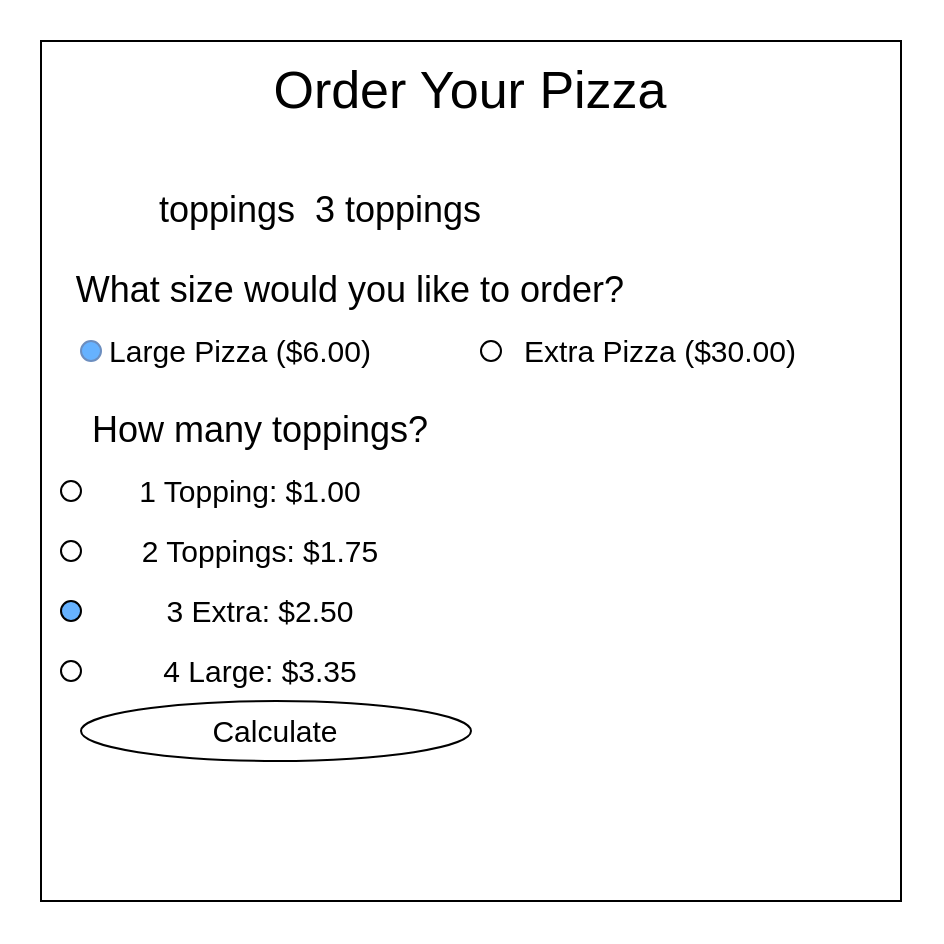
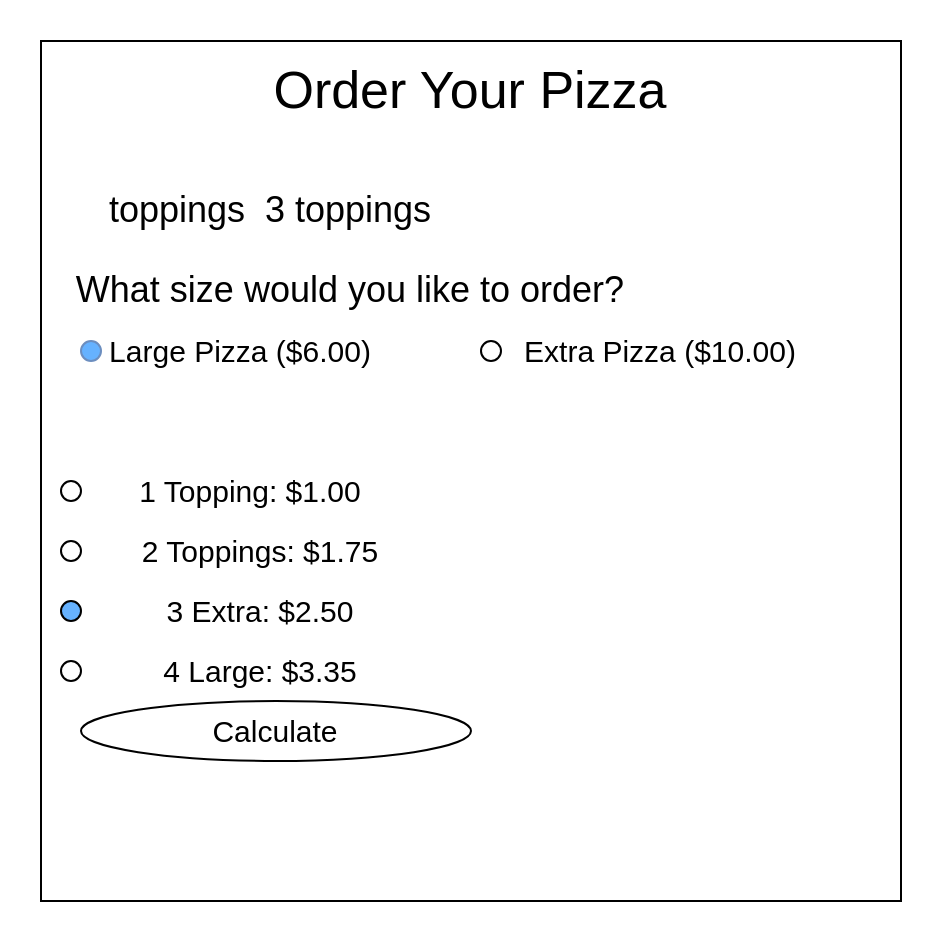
- <mxCell id="9" value="toppings&amp;nbsp; 3 toppings" style="text;html=1;strokeColor=none;fillColor=none;align=center;verticalAlign=middle;whiteSpace=wrap;rounded=0;fontSize=18;" vertex="1" parent="1"><mxGeometry x="65" y="90" width="190" height="30" as="geometry" /></mxCell>
+ <mxCell id="9" value="toppings&amp;nbsp; 3 toppings" style="text;html=1;strokeColor=none;fillColor=none;align=center;verticalAlign=middle;whiteSpace=wrap;rounded=0;fontSize=18;" vertex="1" parent="1"><mxGeometry x="40" y="90" width="190" height="30" as="geometry" /></mxCell>
- <mxCell id="8" value="Extra Pizza ($30.00)" style="text;html=1;strokeColor=none;fillColor=none;align=center;verticalAlign=middle;whiteSpace=wrap;rounded=0;fontSize=15;" vertex="1" parent="1"><mxGeometry x="240" y="160" width="180" height="30" as="geometry" /></mxCell>
+ <mxCell id="8" value="Extra Pizza ($10.00)" style="text;html=1;strokeColor=none;fillColor=none;align=center;verticalAlign=middle;whiteSpace=wrap;rounded=0;fontSize=15;" vertex="1" parent="1"><mxGeometry x="240" y="160" width="180" height="30" as="geometry" /></mxCell>
- <mxCell id="10" value="How many toppings?" style="text;html=1;strokeColor=none;fillColor=none;align=center;verticalAlign=middle;whiteSpace=wrap;rounded=0;fontSize=18;" vertex="1" parent="1"><mxGeometry x="30" y="200" width="200" height="30" as="geometry" /></mxCell>
